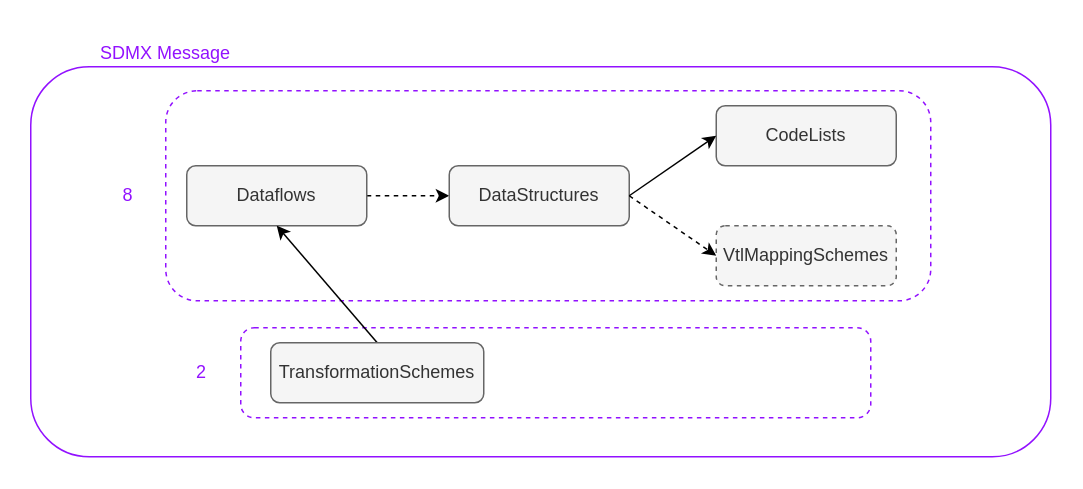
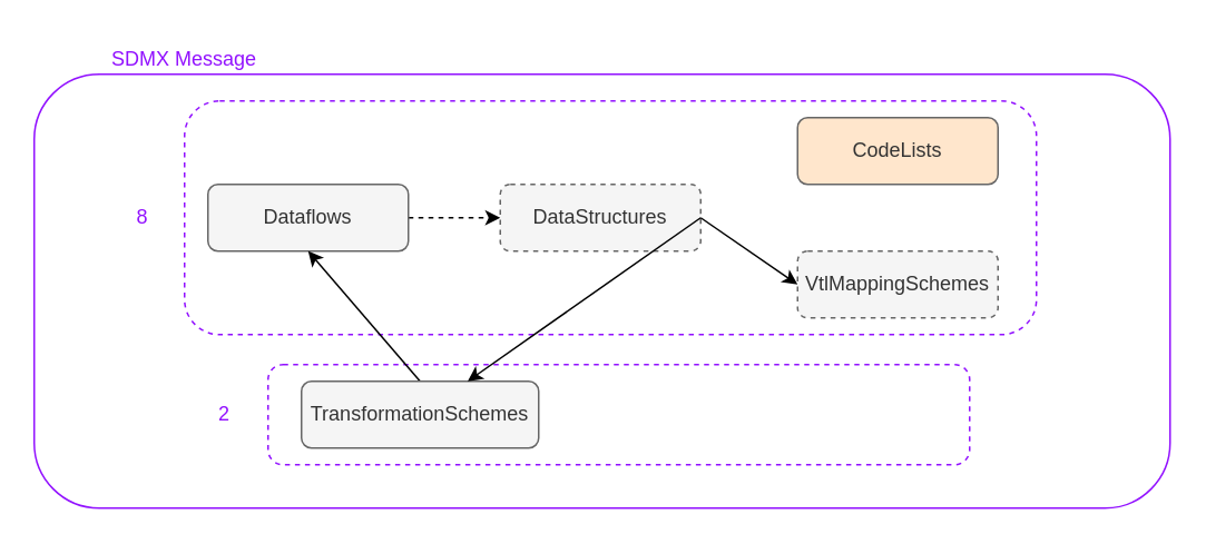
- <mxCell id="13" value="CodeLists" style="rounded=1;whiteSpace=wrap;html=1;fillColor=#f5f5f5;fontColor=#333333;strokeColor=#666666;" parent="1" vertex="1"><mxGeometry x="477" y="70" width="120" height="40" as="geometry" /></mxCell>
+ <mxCell id="13" value="CodeLists" style="rounded=1;whiteSpace=wrap;html=1;fillColor=#ffe6cc;fontColor=#333333;strokeColor=#666666;" parent="1" vertex="1"><mxGeometry x="477" y="70" width="120" height="40" as="geometry" /></mxCell>
- <mxCell id="14" style="edgeStyle=none;html=1;exitX=1;exitY=0.5;exitDx=0;exitDy=0;strokeColor=#000000;entryX=0;entryY=0.5;entryDx=0;entryDy=0;" parent="1" source="8" target="13" edge="1"><mxGeometry relative="1" as="geometry"><mxPoint x="487" y="180" as="targetPoint" /><mxPoint x="429" y="140" as="sourcePoint" /></mxGeometry></mxCell>
+ <mxCell id="14" style="edgeStyle=none;html=1;exitX=1;exitY=0.5;exitDx=0;exitDy=0;strokeColor=#000000;" parent="1" source="8" target="11" edge="1"><mxGeometry relative="1" as="geometry"><mxPoint x="487" y="180" as="targetPoint" /><mxPoint x="429" y="140" as="sourcePoint" /></mxGeometry></mxCell>
- <mxCell id="8" value="DataStructures" style="rounded=1;whiteSpace=wrap;html=1;fillColor=#f5f5f5;fontColor=#333333;strokeColor=#666666;" parent="1" vertex="1"><mxGeometry x="299" y="110" width="120" height="40" as="geometry" /></mxCell>
+ <mxCell id="8" value="DataStructures" style="rounded=1;whiteSpace=wrap;html=1;fillColor=#f5f5f5;fontColor=#333333;strokeColor=#666666;dashed=1;" parent="1" vertex="1"><mxGeometry x="299" y="110" width="120" height="40" as="geometry" /></mxCell>
- <mxCell id="9" style="edgeStyle=none;html=1;exitX=1;exitY=0.5;exitDx=0;exitDy=0;strokeColor=#000000;entryX=0;entryY=0.5;entryDx=0;entryDy=0;dashed=1;" parent="1" source="8" target="10" edge="1"><mxGeometry relative="1" as="geometry"><mxPoint x="342.085" y="212.753" as="targetPoint" /></mxGeometry></mxCell>
+ <mxCell id="9" style="edgeStyle=none;html=1;exitX=1;exitY=0.5;exitDx=0;exitDy=0;strokeColor=#000000;entryX=0;entryY=0.5;entryDx=0;entryDy=0;" parent="1" source="8" target="10" edge="1"><mxGeometry relative="1" as="geometry"><mxPoint x="342.085" y="212.753" as="targetPoint" /></mxGeometry></mxCell>
